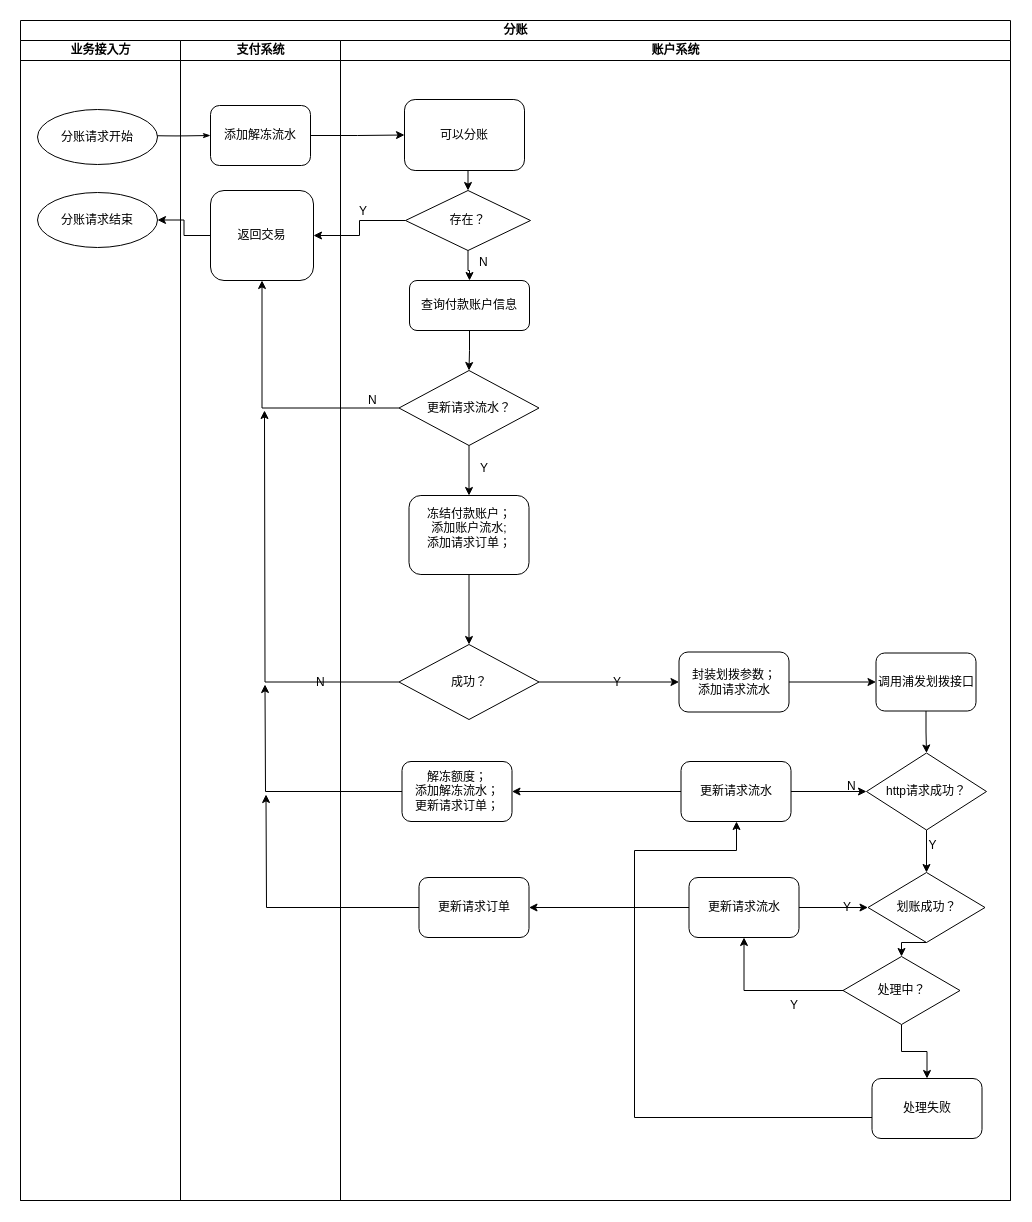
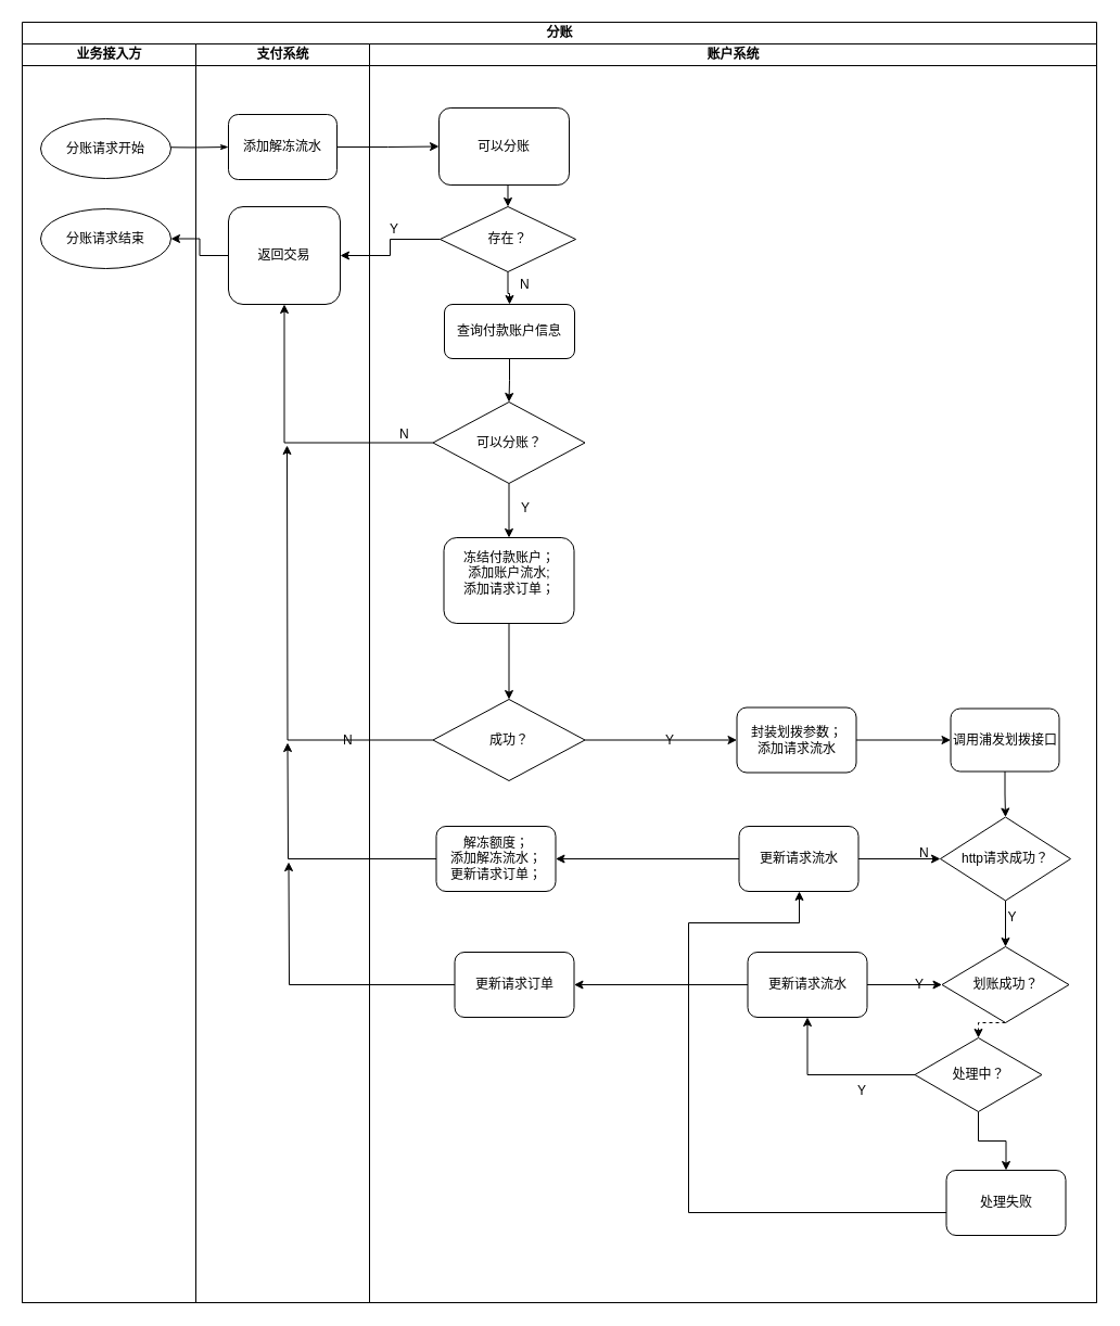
- <mxCell id="13" value="更新请求流水？" style="rhombus;whiteSpace=wrap;html=1;fontFamily=Helvetica;fontSize=12;" parent="9" vertex="1"><mxGeometry x="58.5" y="330" width="140" height="75" as="geometry" /></mxCell>
+ <mxCell id="13" value="可以分账？" style="rhombus;whiteSpace=wrap;html=1;fontFamily=Helvetica;fontSize=12;" parent="9" vertex="1"><mxGeometry x="58.5" y="330" width="140" height="75" as="geometry" /></mxCell>
- <mxCell id="56" style="edgeStyle=orthogonalEdgeStyle;rounded=0;orthogonalLoop=1;jettySize=auto;html=1;exitX=0.5;exitY=1;exitDx=0;exitDy=0;entryX=0.5;entryY=0;entryDx=0;entryDy=0;fontFamily=Helvetica;fontSize=12;" parent="1" source="57" target="60" edge="1"><mxGeometry relative="1" as="geometry" /></mxCell>
+ <mxCell id="56" style="edgeStyle=orthogonalEdgeStyle;rounded=0;orthogonalLoop=1;jettySize=auto;html=1;exitX=0.5;exitY=1;exitDx=0;exitDy=0;entryX=0.5;entryY=0;entryDx=0;entryDy=0;fontFamily=Helvetica;fontSize=12;dashed=1;" parent="1" source="57" target="60" edge="1"><mxGeometry relative="1" as="geometry" /></mxCell>
